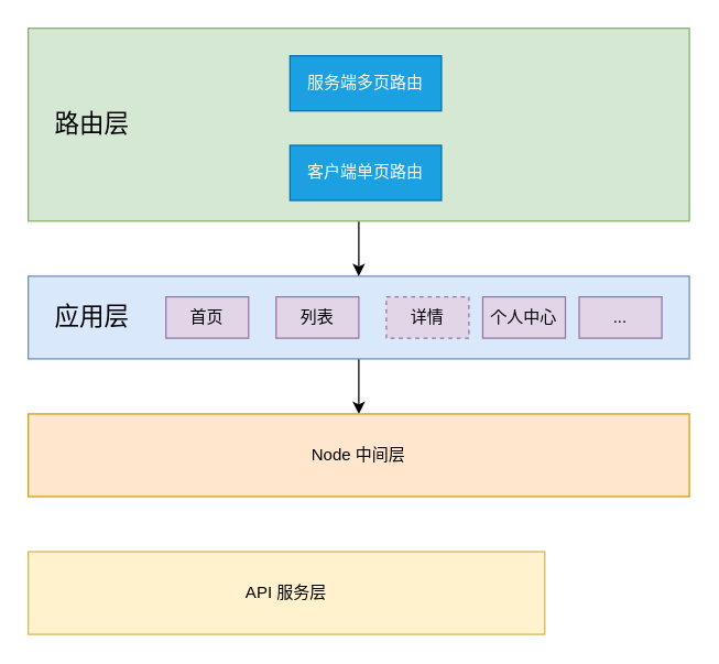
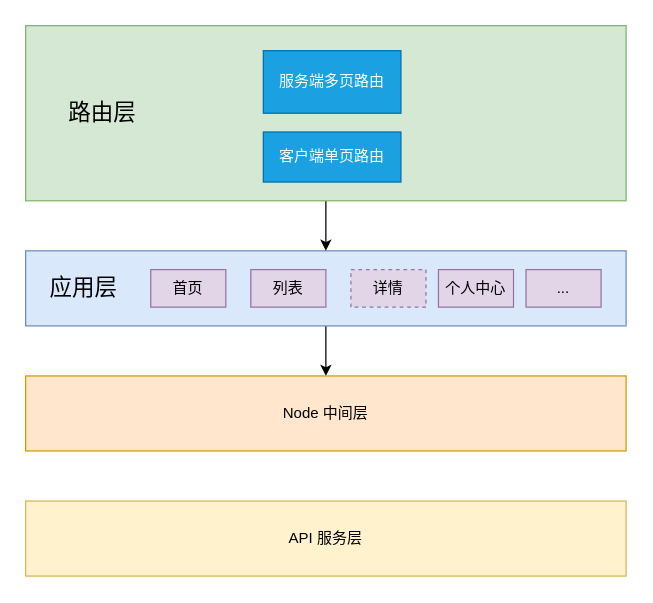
- <mxCell id="14" value="服务端多页路由" style="rounded=0;whiteSpace=wrap;html=1;fontSize=12;fillColor=#1ba1e2;strokeColor=#006EAF;fontColor=#ffffff;" vertex="1" parent="1"><mxGeometry x="210" y="40" width="110" height="40" as="geometry" /></mxCell>
+ <mxCell id="14" value="服务端多页路由" style="rounded=0;whiteSpace=wrap;html=1;fontSize=12;fillColor=#1ba1e2;strokeColor=#006EAF;fontColor=#ffffff;" vertex="1" parent="1"><mxGeometry x="210" y="40" width="110" height="50" as="geometry" /></mxCell>
- <mxCell id="12" value="路由层" style="text;html=1;resizable=0;autosize=1;align=center;verticalAlign=middle;points=[];fillColor=none;strokeColor=none;rounded=0;fontSize=18;" vertex="1" parent="1"><mxGeometry x="31" y="75" width="70" height="30" as="geometry" /></mxCell>
+ <mxCell id="12" value="路由层" style="text;html=1;resizable=0;autosize=1;align=center;verticalAlign=middle;points=[];fillColor=none;strokeColor=none;rounded=0;fontSize=18;" vertex="1" parent="1"><mxGeometry x="46" y="75" width="70" height="30" as="geometry" /></mxCell>
- <mxCell id="16" value="API 服务层" style="rounded=0;whiteSpace=wrap;html=1;fillColor=#fff2cc;strokeColor=#d6b656;" vertex="1" parent="1"><mxGeometry x="20" y="400" width="375" height="60" as="geometry" /></mxCell>
+ <mxCell id="16" value="API 服务层" style="rounded=0;whiteSpace=wrap;html=1;fillColor=#fff2cc;strokeColor=#d6b656;" vertex="1" parent="1"><mxGeometry x="20" y="400" width="480" height="60" as="geometry" /></mxCell>
